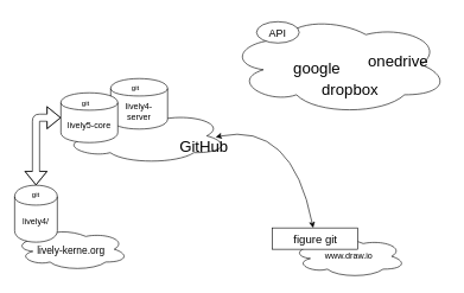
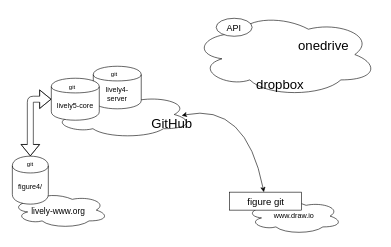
- <mxCell id="18" value="&lt;span style=&quot;font-size: 22px&quot;&gt;onedrive&lt;/span&gt;" style="text;html=1;resizable=0;points=[];autosize=1;align=left;verticalAlign=top;spacingTop=-4;fontSize=22;" vertex="1" parent="1"><mxGeometry x="515" y="70" width="100" height="30" as="geometry" /></mxCell>
+ <mxCell id="18" value="&lt;span style=&quot;font-size: 22px&quot;&gt;onedrive&lt;/span&gt;" style="text;html=1;resizable=0;points=[];autosize=1;align=left;verticalAlign=top;spacingTop=-4;fontSize=22;" vertex="1" parent="1"><mxGeometry x="495" y="60" width="100" height="30" as="geometry" /></mxCell>
- <mxCell id="17" value="&lt;span style=&quot;font-size: 22px&quot;&gt;google&lt;/span&gt;" style="text;html=1;resizable=0;points=[];autosize=1;align=left;verticalAlign=top;spacingTop=-4;fontSize=22;" vertex="1" parent="1"><mxGeometry x="410" y="80" width="80" height="30" as="geometry" /></mxCell>
- <mxCell id="16" value="&lt;span style=&quot;font-size: 22px&quot;&gt;dropbox&lt;/span&gt;" style="text;html=1;resizable=0;points=[];autosize=1;align=left;verticalAlign=top;spacingTop=-4;fontSize=22;" vertex="1" parent="1"><mxGeometry x="450" y="110" width="90" height="30" as="geometry" /></mxCell>
+ <mxCell id="16" value="&lt;span style=&quot;font-size: 22px&quot;&gt;dropbox&lt;/span&gt;" style="text;html=1;resizable=0;points=[];autosize=1;align=left;verticalAlign=top;spacingTop=-4;fontSize=22;" vertex="1" parent="1"><mxGeometry x="425" y="125" width="90" height="30" as="geometry" /></mxCell>
- <mxCell id="9" value="lively4/&lt;br&gt;" style="shape=cylinder;whiteSpace=wrap;html=1;boundedLbl=1;backgroundOutline=1;" vertex="1" parent="1"><mxGeometry x="20" y="260" width="60" height="80" as="geometry" /></mxCell>
+ <mxCell id="9" value="figure4/&lt;br&gt;" style="shape=cylinder;whiteSpace=wrap;html=1;boundedLbl=1;backgroundOutline=1;" vertex="1" parent="1"><mxGeometry x="20" y="260" width="60" height="80" as="geometry" /></mxCell>
- <mxCell id="6" value="&lt;font style=&quot;font-size: 14px&quot;&gt;lively-kerne.org&lt;/font&gt;" style="text;html=1;fontSize=22;" vertex="1" parent="1"><mxGeometry x="50" y="330" width="90" height="40" as="geometry" /></mxCell>
+ <mxCell id="6" value="&lt;font style=&quot;font-size: 14px&quot;&gt;lively-www.org&lt;/font&gt;" style="text;html=1;fontSize=22;" vertex="1" parent="1"><mxGeometry x="50" y="330" width="90" height="40" as="geometry" /></mxCell>
